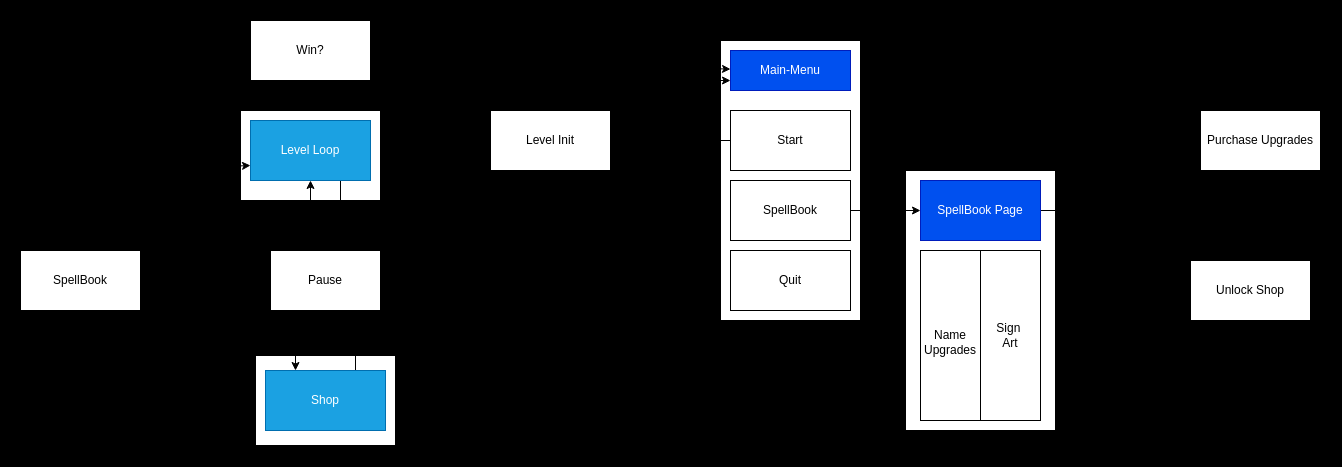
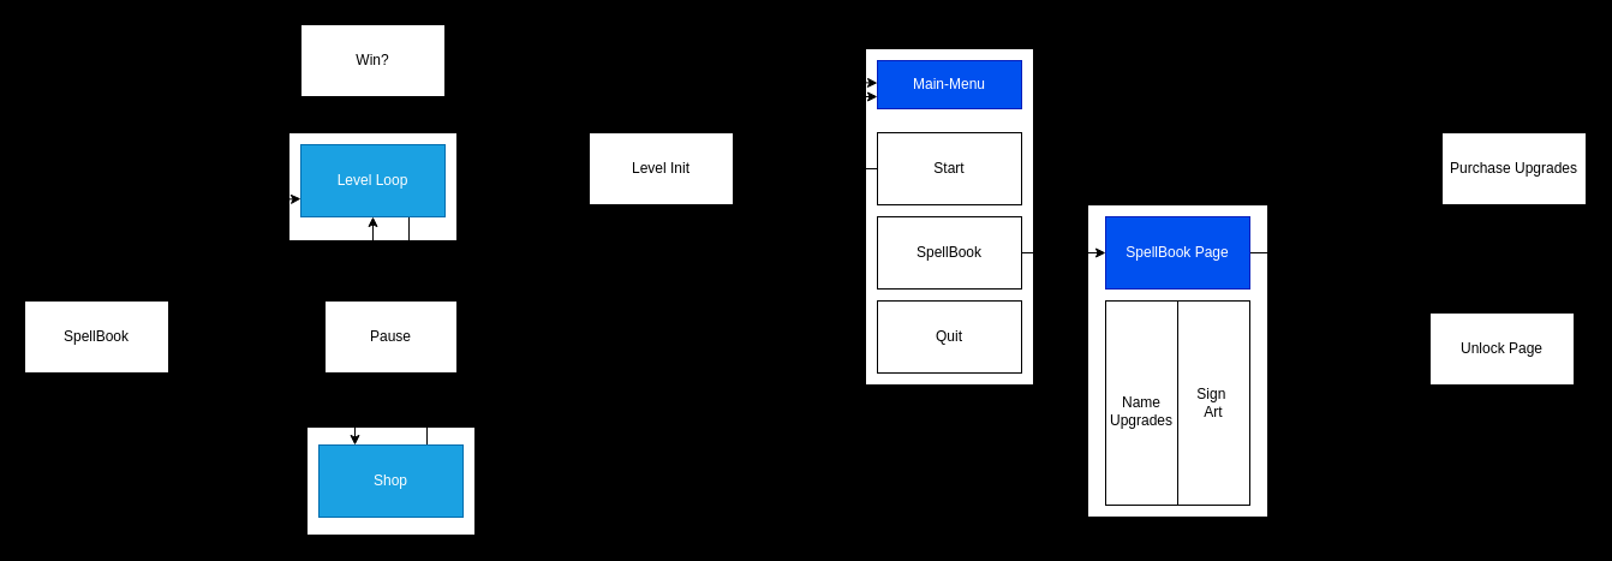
- <mxCell id="13" value="Unlock Shop&lt;br&gt;" style="whiteSpace=wrap;html=1;" parent="1" vertex="1"><mxGeometry x="1190" y="260" width="120" height="60" as="geometry" /></mxCell>
+ <mxCell id="13" value="Unlock Page&lt;br&gt;" style="whiteSpace=wrap;html=1;" parent="1" vertex="1"><mxGeometry x="1190" y="260" width="120" height="60" as="geometry" /></mxCell>
